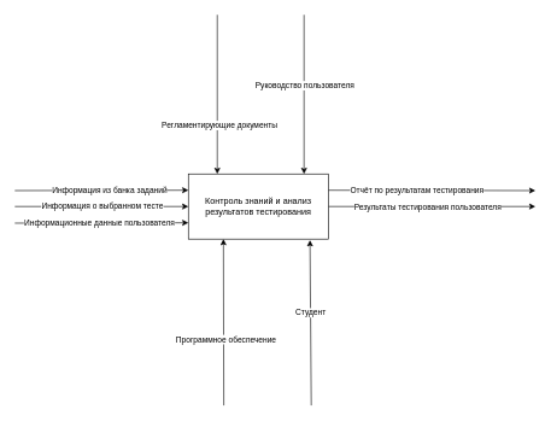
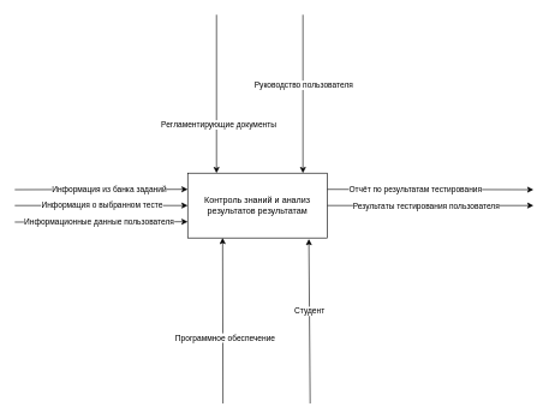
- <mxCell id="2" value="Контроль знаний и анализ результатов тестирования" style="rounded=0;whiteSpace=wrap;html=1;" vertex="1" parent="1"><mxGeometry x="260" y="240" width="194" height="90" as="geometry" /></mxCell>
+ <mxCell id="2" value="Контроль знаний и анализ результатов результатам" style="rounded=0;whiteSpace=wrap;html=1;" vertex="1" parent="1"><mxGeometry x="260" y="240" width="194" height="90" as="geometry" /></mxCell>
